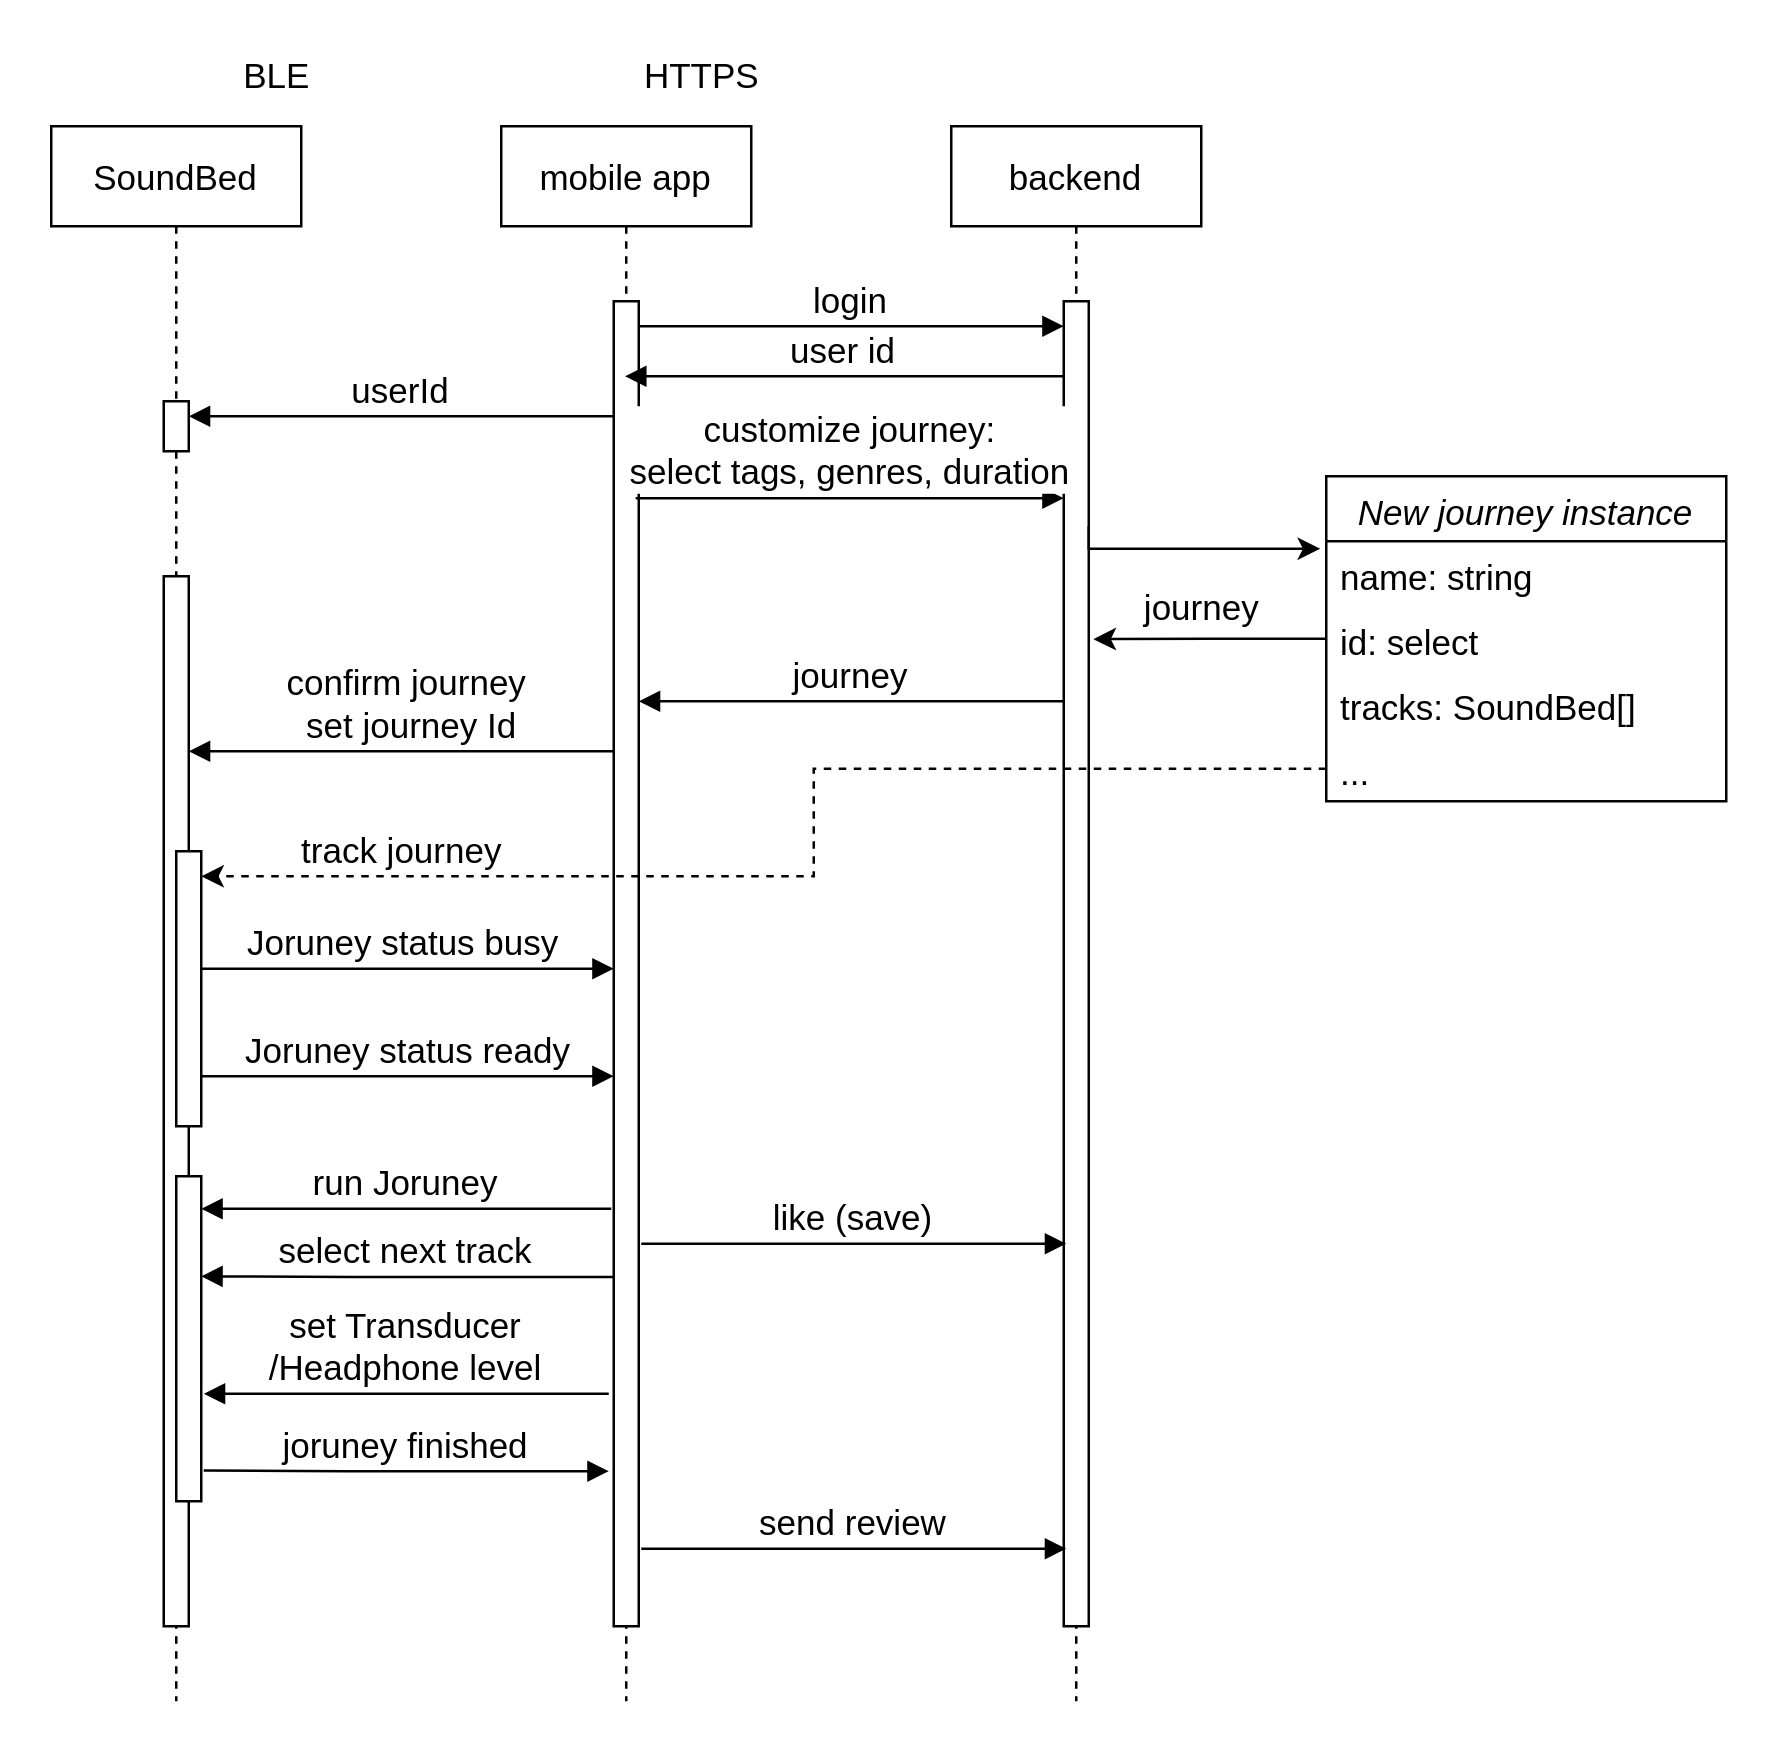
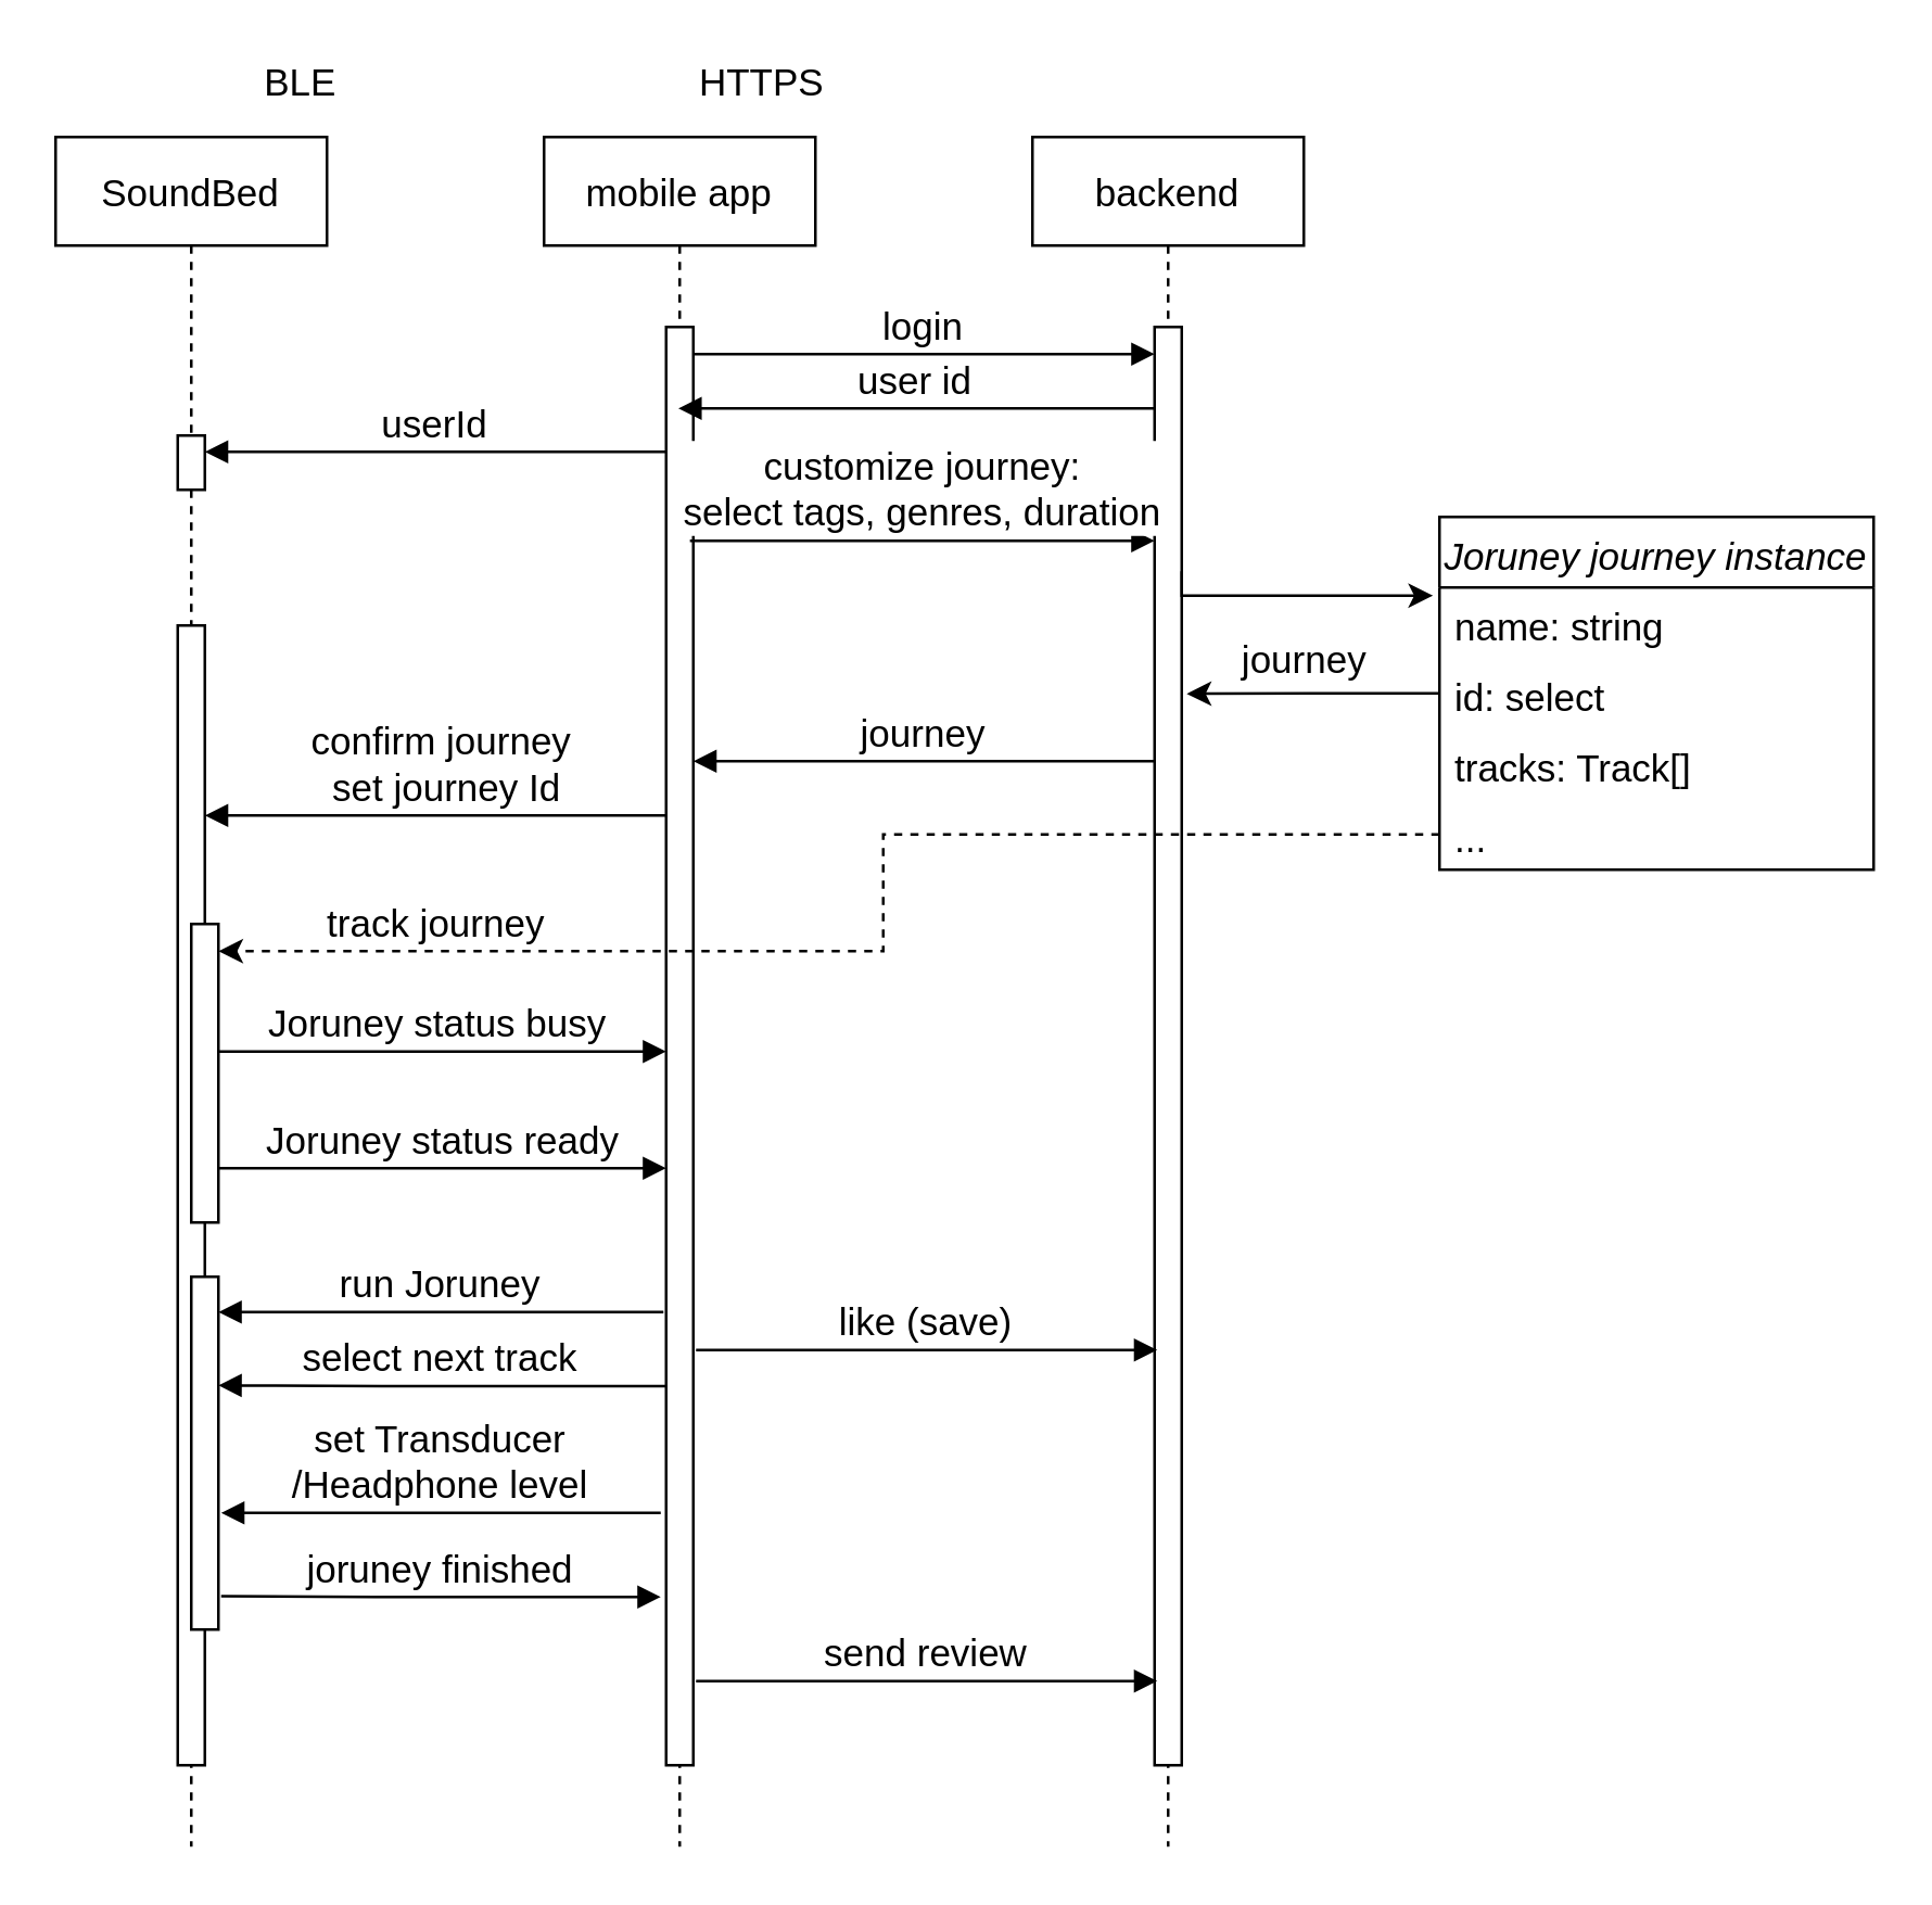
- <mxCell id="20" value="New journey instance" style="swimlane;fontStyle=2;align=center;verticalAlign=top;childLayout=stackLayout;horizontal=1;startSize=26;horizontalStack=0;resizeParent=1;resizeLast=0;collapsible=1;marginBottom=0;rounded=0;shadow=0;strokeWidth=1;fontSize=14;" vertex="1" parent="1"><mxGeometry x="530" y="190" width="160" height="130" as="geometry"><mxRectangle x="230" y="140" width="160" height="26" as="alternateBounds" /></mxGeometry></mxCell>
+ <mxCell id="20" value="Joruney journey instance" style="swimlane;fontStyle=2;align=center;verticalAlign=top;childLayout=stackLayout;horizontal=1;startSize=26;horizontalStack=0;resizeParent=1;resizeLast=0;collapsible=1;marginBottom=0;rounded=0;shadow=0;strokeWidth=1;fontSize=14;" vertex="1" parent="1"><mxGeometry x="530" y="190" width="160" height="130" as="geometry"><mxRectangle x="230" y="140" width="160" height="26" as="alternateBounds" /></mxGeometry></mxCell>
- <mxCell id="23" value="tracks: SoundBed[]" style="text;align=left;verticalAlign=top;spacingLeft=4;spacingRight=4;overflow=hidden;rotatable=0;points=[[0,0.5],[1,0.5]];portConstraint=eastwest;fontSize=14;" vertex="1" parent="20"><mxGeometry y="78" width="160" height="26" as="geometry" /></mxCell>
+ <mxCell id="23" value="tracks: Track[]" style="text;align=left;verticalAlign=top;spacingLeft=4;spacingRight=4;overflow=hidden;rotatable=0;points=[[0,0.5],[1,0.5]];portConstraint=eastwest;fontSize=14;" vertex="1" parent="20"><mxGeometry y="78" width="160" height="26" as="geometry" /></mxCell>
